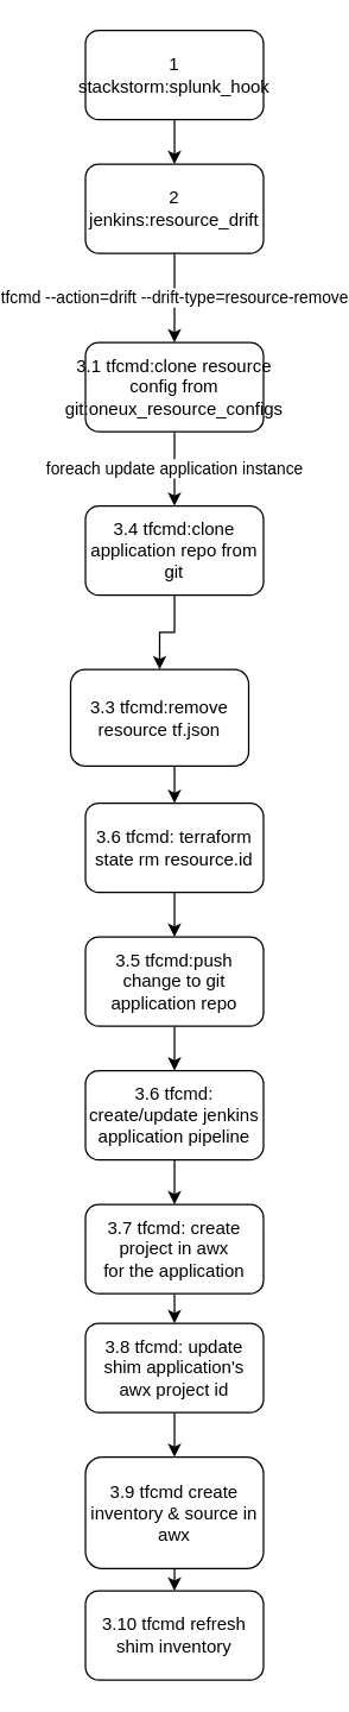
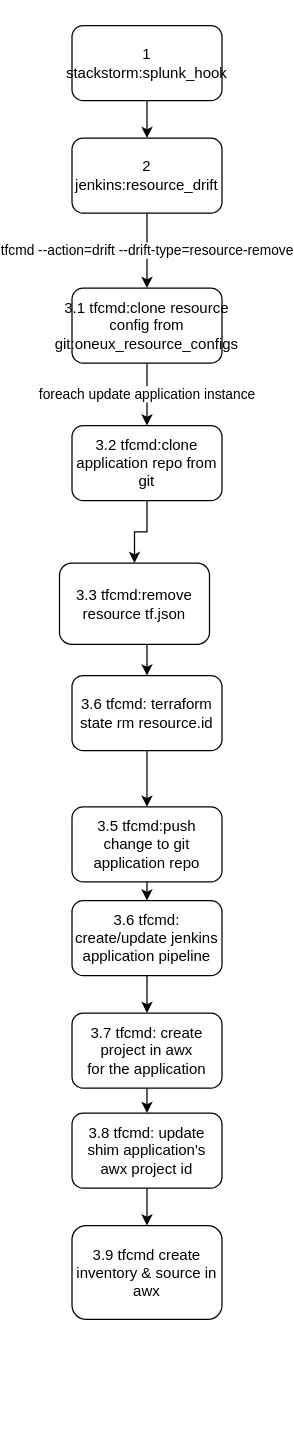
- <mxCell id="9" value="3.4 tfcmd:clone application repo from git" style="rounded=1;whiteSpace=wrap;html=1;" parent="1" vertex="1"><mxGeometry x="30" y="340" width="120" height="60" as="geometry" /></mxCell>
+ <mxCell id="9" value="3.2 tfcmd:clone application repo from git" style="rounded=1;whiteSpace=wrap;html=1;" parent="1" vertex="1"><mxGeometry x="30" y="340" width="120" height="60" as="geometry" /></mxCell>
- <mxCell id="15" value="3.5 tfcmd:push change to git application repo" style="rounded=1;whiteSpace=wrap;html=1;" parent="1" vertex="1"><mxGeometry x="30" y="630" width="120" height="60" as="geometry" /></mxCell>
+ <mxCell id="15" value="3.5 tfcmd:push change to git application repo" style="rounded=1;whiteSpace=wrap;html=1;" parent="1" vertex="1"><mxGeometry x="30" y="645" width="120" height="60" as="geometry" /></mxCell>
- <mxCell id="22" style="edgeStyle=orthogonalEdgeStyle;rounded=0;orthogonalLoop=1;jettySize=auto;html=1;exitX=0.5;exitY=1;exitDx=0;exitDy=0;entryX=0.5;entryY=0;entryDx=0;entryDy=0;" parent="1" source="23" target="24" edge="1"><mxGeometry relative="1" as="geometry" /></mxCell>
- <mxCell id="24" value="3.10 tfcmd refresh shim inventory " style="rounded=1;whiteSpace=wrap;html=1;" parent="1" vertex="1"><mxGeometry x="30" y="1070" width="120" height="60" as="geometry" /></mxCell>
